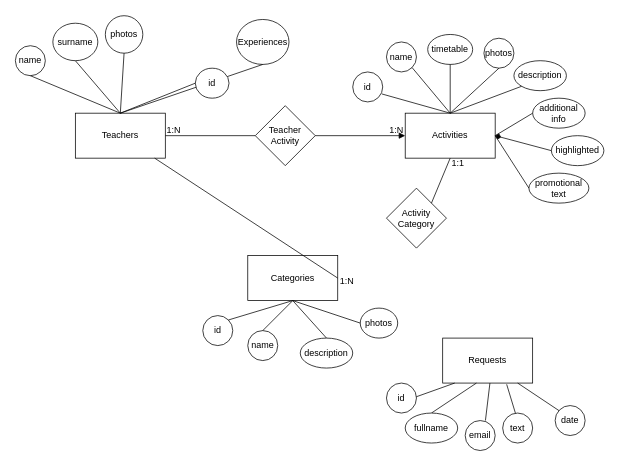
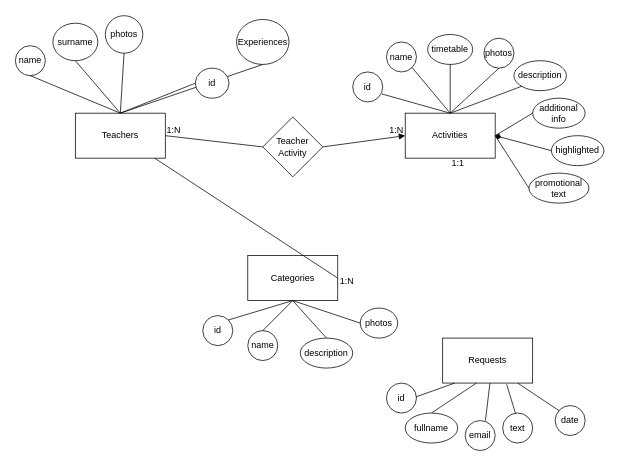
- <mxCell id="27" value="Teacher&lt;div&gt;Activity&lt;/div&gt;" style="rhombus;whiteSpace=wrap;html=1;" parent="1" vertex="1"><mxGeometry x="340" y="140" width="80" height="80" as="geometry" /></mxCell>
+ <mxCell id="27" value="Teacher&lt;div&gt;Activity&lt;/div&gt;" style="rhombus;whiteSpace=wrap;html=1;" parent="1" vertex="1"><mxGeometry x="350" y="155" width="80" height="80" as="geometry" /></mxCell>
- <mxCell id="31" value="" style="endArrow=none;html=1;rounded=0;entryX=0.5;entryY=1;entryDx=0;entryDy=0;exitX=1;exitY=0;exitDx=0;exitDy=0;" parent="1" source="28" target="3" edge="1"><mxGeometry width="50" height="50" relative="1" as="geometry"><mxPoint x="430" y="190" as="sourcePoint" /><mxPoint x="550" y="190" as="targetPoint" /></mxGeometry></mxCell>
- <mxCell id="28" value="Activity&lt;div&gt;Category&lt;/div&gt;" style="rhombus;whiteSpace=wrap;html=1;" parent="1" vertex="1"><mxGeometry x="515" y="250" width="80" height="80" as="geometry" /></mxCell>
